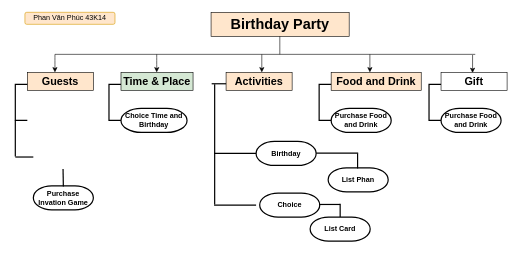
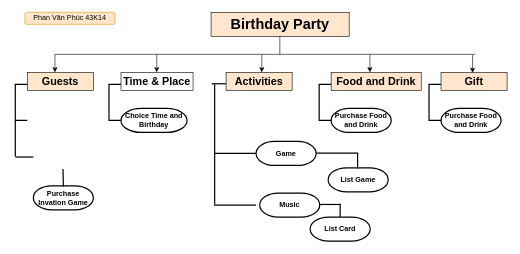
- <mxCell id="23" value="&lt;h2&gt;Time &amp;amp; Place&lt;/h2&gt;" style="rounded=0;whiteSpace=wrap;html=1;fillColor=#d5e8d4;" parent="22" vertex="1"><mxGeometry x="20" width="120" height="30" as="geometry" /></mxCell>
+ <mxCell id="23" value="&lt;h2&gt;Time &amp;amp; Place&lt;/h2&gt;" style="rounded=0;whiteSpace=wrap;html=1;" parent="22" vertex="1"><mxGeometry x="20" width="120" height="30" as="geometry" /></mxCell>
- <mxCell id="19" value="&lt;h2&gt;Gift&lt;/h2&gt;" style="rounded=0;whiteSpace=wrap;html=1;" parent="18" vertex="1"><mxGeometry x="20" width="110" height="30" as="geometry" /></mxCell>
+ <mxCell id="19" value="&lt;h2&gt;Gift&lt;/h2&gt;" style="rounded=0;whiteSpace=wrap;html=1;fillColor=#ffe6cc;" parent="18" vertex="1"><mxGeometry x="20" width="110" height="30" as="geometry" /></mxCell>
- <mxCell id="32" value="&lt;h4&gt;Birthday&lt;/h4&gt;" style="strokeWidth=2;html=1;shape=mxgraph.flowchart.terminator;whiteSpace=wrap;" parent="1" vertex="1"><mxGeometry x="426" y="235" width="100" height="40" as="geometry" /></mxCell>
+ <mxCell id="32" value="&lt;h4&gt;Game&lt;/h4&gt;" style="strokeWidth=2;html=1;shape=mxgraph.flowchart.terminator;whiteSpace=wrap;" parent="1" vertex="1"><mxGeometry x="426" y="235" width="100" height="40" as="geometry" /></mxCell>
- <mxCell id="38" value="&lt;h4&gt;List Phan&lt;/h4&gt;" style="strokeWidth=2;html=1;shape=mxgraph.flowchart.terminator;whiteSpace=wrap;" vertex="1" parent="1"><mxGeometry x="546" y="279" width="100" height="40" as="geometry" /></mxCell>
+ <mxCell id="38" value="&lt;h4&gt;List Game&lt;/h4&gt;" style="strokeWidth=2;html=1;shape=mxgraph.flowchart.terminator;whiteSpace=wrap;" vertex="1" parent="1"><mxGeometry x="546" y="279" width="100" height="40" as="geometry" /></mxCell>
- <mxCell id="36" value="&lt;h4&gt;Choice&lt;/h4&gt;" style="strokeWidth=2;html=1;shape=mxgraph.flowchart.terminator;whiteSpace=wrap;" parent="1" vertex="1"><mxGeometry x="432" y="321" width="100" height="40" as="geometry" /></mxCell>
+ <mxCell id="36" value="&lt;h4&gt;Music&lt;/h4&gt;" style="strokeWidth=2;html=1;shape=mxgraph.flowchart.terminator;whiteSpace=wrap;" parent="1" vertex="1"><mxGeometry x="432" y="321" width="100" height="40" as="geometry" /></mxCell>
